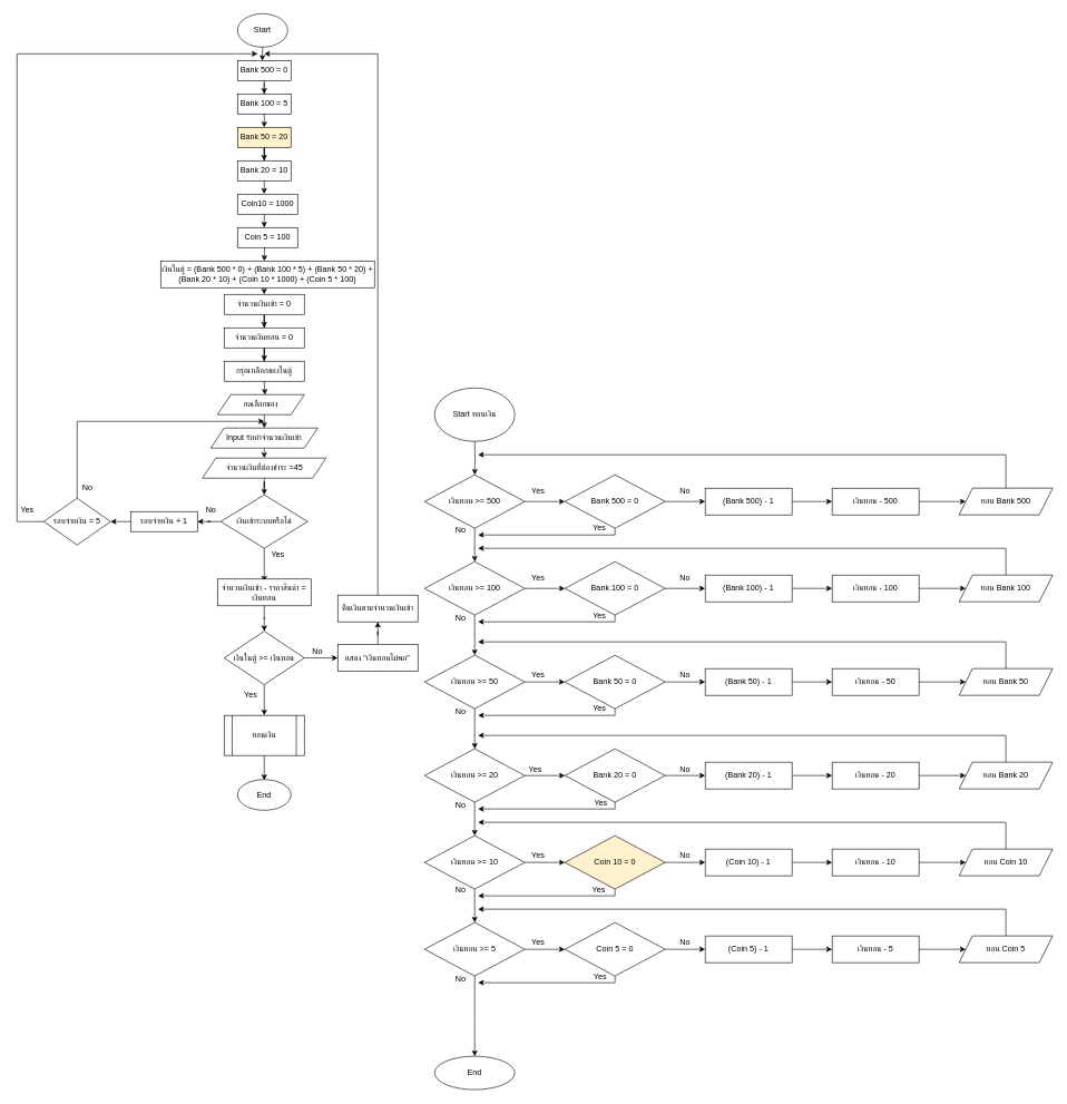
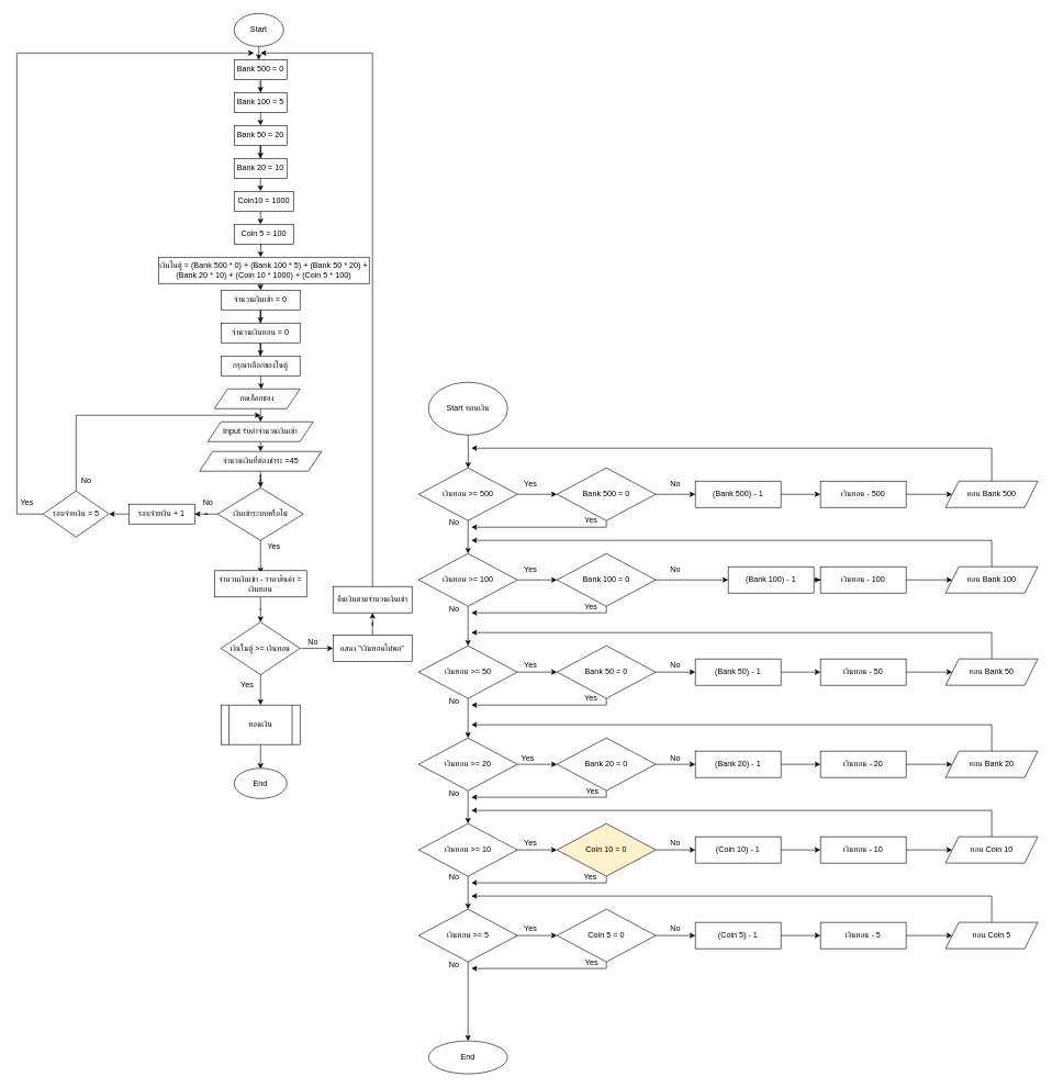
- <mxCell id="7" value="Bank&amp;nbsp;50 = 20" style="rounded=0;whiteSpace=wrap;html=1;fillColor=#fff2cc;" vertex="1" parent="1"><mxGeometry x="355" y="190" width="80" height="30" as="geometry" /></mxCell>
+ <mxCell id="7" value="Bank&amp;nbsp;50 = 20" style="rounded=0;whiteSpace=wrap;html=1;" vertex="1" parent="1"><mxGeometry x="355" y="190" width="80" height="30" as="geometry" /></mxCell>
- <mxCell id="56" value="(Bank 100) - 1" style="rounded=0;whiteSpace=wrap;html=1;" vertex="1" parent="1"><mxGeometry x="1055" y="860" width="130" height="40" as="geometry" /></mxCell>
+ <mxCell id="56" value="(Bank 100) - 1" style="rounded=0;whiteSpace=wrap;html=1;" vertex="1" parent="1"><mxGeometry x="1105" y="860" width="130" height="40" as="geometry" /></mxCell>
